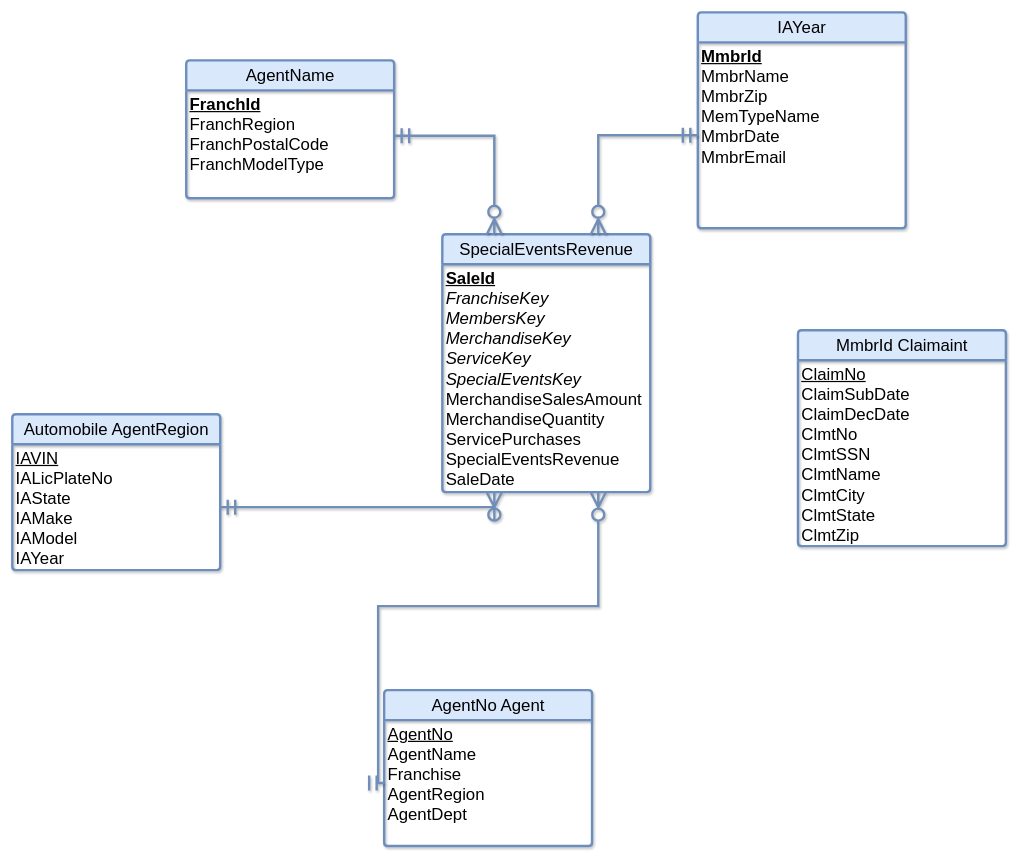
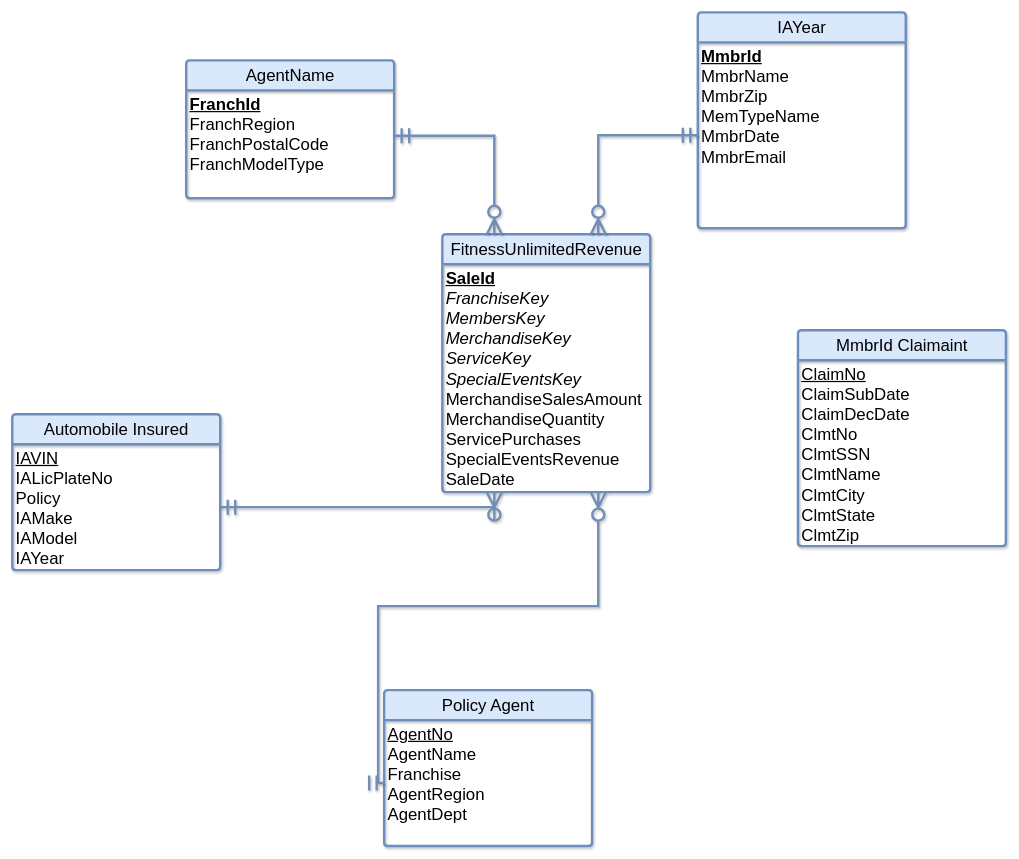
- <mxCell id="2" value="SpecialEventsRevenue" style="swimlane;childLayout=stackLayout;horizontal=1;startSize=50;horizontalStack=0;rounded=1;fontSize=28;fontStyle=0;strokeWidth=4;resizeParent=0;resizeLast=1;shadow=1;dashed=0;align=center;arcSize=4;whiteSpace=wrap;html=1;fillColor=#dae8fc;strokeColor=#6c8ebf;perimeterSpacing=0;" vertex="1" parent="1"><mxGeometry x="737" y="390" width="346.67" height="430" as="geometry" /></mxCell>
+ <mxCell id="2" value="FitnessUnlimitedRevenue" style="swimlane;childLayout=stackLayout;horizontal=1;startSize=50;horizontalStack=0;rounded=1;fontSize=28;fontStyle=0;strokeWidth=4;resizeParent=0;resizeLast=1;shadow=1;dashed=0;align=center;arcSize=4;whiteSpace=wrap;html=1;fillColor=#dae8fc;strokeColor=#6c8ebf;perimeterSpacing=0;" vertex="1" parent="1"><mxGeometry x="737" y="390" width="346.67" height="430" as="geometry" /></mxCell>
- <mxCell id="4" value="Automobile AgentRegion" style="swimlane;childLayout=stackLayout;horizontal=1;startSize=50;horizontalStack=0;rounded=1;fontSize=28;fontStyle=0;strokeWidth=4;resizeParent=0;resizeLast=1;shadow=1;dashed=0;align=center;arcSize=4;whiteSpace=wrap;html=1;fillColor=#dae8fc;strokeColor=#6c8ebf;perimeterSpacing=0;" vertex="1" parent="1"><mxGeometry x="20" y="690" width="346.67" height="260" as="geometry" /></mxCell>
+ <mxCell id="4" value="Automobile Insured" style="swimlane;childLayout=stackLayout;horizontal=1;startSize=50;horizontalStack=0;rounded=1;fontSize=28;fontStyle=0;strokeWidth=4;resizeParent=0;resizeLast=1;shadow=1;dashed=0;align=center;arcSize=4;whiteSpace=wrap;html=1;fillColor=#dae8fc;strokeColor=#6c8ebf;perimeterSpacing=0;" vertex="1" parent="1"><mxGeometry x="20" y="690" width="346.67" height="260" as="geometry" /></mxCell>
- <mxCell id="5" value="&lt;u style=&quot;font-size: 28px;&quot;&gt;IAVIN&lt;/u&gt;&lt;div style=&quot;font-size: 28px;&quot;&gt;IALicPlateNo&lt;/div&gt;&lt;div style=&quot;font-size: 28px;&quot;&gt;IAState&lt;/div&gt;&lt;div style=&quot;font-size: 28px;&quot;&gt;IAMake&lt;/div&gt;&lt;div style=&quot;font-size: 28px;&quot;&gt;IAModel&lt;/div&gt;&lt;div style=&quot;font-size: 28px;&quot;&gt;IAYear&lt;/div&gt;&lt;div style=&quot;font-size: 28px;&quot;&gt;&lt;br style=&quot;font-size: 28px;&quot;&gt;&lt;/div&gt;" style="align=left;strokeColor=none;fillColor=none;spacingLeft=4;fontSize=28;verticalAlign=top;resizable=0;rotatable=0;part=1;html=1;" vertex="1" parent="4"><mxGeometry y="50" width="346.67" height="210" as="geometry" /></mxCell>
+ <mxCell id="5" value="&lt;u style=&quot;font-size: 28px;&quot;&gt;IAVIN&lt;/u&gt;&lt;div style=&quot;font-size: 28px;&quot;&gt;IALicPlateNo&lt;/div&gt;&lt;div style=&quot;font-size: 28px;&quot;&gt;Policy&lt;/div&gt;&lt;div style=&quot;font-size: 28px;&quot;&gt;IAMake&lt;/div&gt;&lt;div style=&quot;font-size: 28px;&quot;&gt;IAModel&lt;/div&gt;&lt;div style=&quot;font-size: 28px;&quot;&gt;IAYear&lt;/div&gt;&lt;div style=&quot;font-size: 28px;&quot;&gt;&lt;br style=&quot;font-size: 28px;&quot;&gt;&lt;/div&gt;" style="align=left;strokeColor=none;fillColor=none;spacingLeft=4;fontSize=28;verticalAlign=top;resizable=0;rotatable=0;part=1;html=1;" vertex="1" parent="4"><mxGeometry y="50" width="346.67" height="210" as="geometry" /></mxCell>
- <mxCell id="6" value="AgentNo Agent" style="swimlane;childLayout=stackLayout;horizontal=1;startSize=50;horizontalStack=0;rounded=1;fontSize=28;fontStyle=0;strokeWidth=4;resizeParent=0;resizeLast=1;shadow=1;dashed=0;align=center;arcSize=4;whiteSpace=wrap;html=1;fillColor=#dae8fc;strokeColor=#6c8ebf;perimeterSpacing=0;" vertex="1" parent="1"><mxGeometry x="640" y="1150" width="346.67" height="260" as="geometry" /></mxCell>
+ <mxCell id="6" value="Policy Agent" style="swimlane;childLayout=stackLayout;horizontal=1;startSize=50;horizontalStack=0;rounded=1;fontSize=28;fontStyle=0;strokeWidth=4;resizeParent=0;resizeLast=1;shadow=1;dashed=0;align=center;arcSize=4;whiteSpace=wrap;html=1;fillColor=#dae8fc;strokeColor=#6c8ebf;perimeterSpacing=0;" vertex="1" parent="1"><mxGeometry x="640" y="1150" width="346.67" height="260" as="geometry" /></mxCell>
